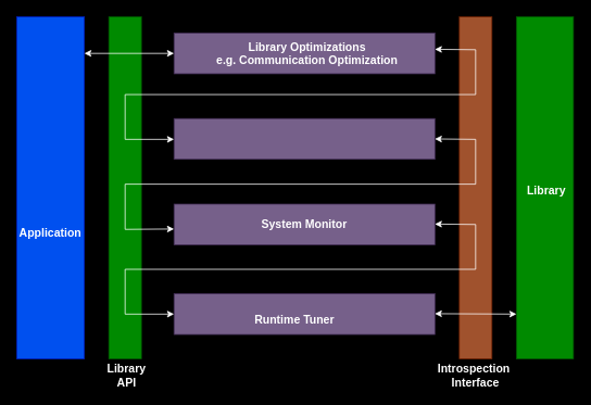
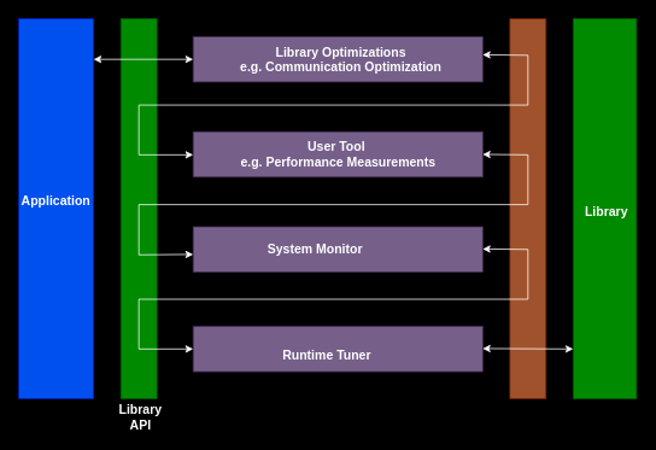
+ <mxCell id="14" value="User Tool&amp;nbsp;&lt;div&gt;e.g. Performance Measurements&lt;/div&gt;" style="text;html=1;align=center;verticalAlign=middle;whiteSpace=wrap;rounded=0;textShadow=0;fontColor=#FFFFFF;fontSize=14;fontStyle=1" vertex="1" parent="1"><mxGeometry x="256.5" y="155" width="233" height="30" as="geometry" /></mxCell>
- <mxCell id="15" value="System Monitor" style="text;html=1;align=center;verticalAlign=middle;whiteSpace=wrap;rounded=0;textShadow=0;fontColor=#FFFFFF;fontSize=14;fontStyle=1" vertex="1" parent="1"><mxGeometry x="273" y="260" width="200" height="30" as="geometry" /></mxCell>
+ <mxCell id="15" value="System Monitor" style="text;html=1;align=center;verticalAlign=middle;whiteSpace=wrap;rounded=0;textShadow=0;fontColor=#FFFFFF;fontSize=14;fontStyle=1" vertex="1" parent="1"><mxGeometry x="248" y="260" width="200" height="30" as="geometry" /></mxCell>
- <mxCell id="3" value="&lt;b&gt;&lt;font style=&quot;font-size: 14px;&quot;&gt;Application&lt;/font&gt;&lt;/b&gt;" style="text;html=1;align=center;verticalAlign=middle;whiteSpace=wrap;rounded=0;labelBorderColor=none;fontColor=#FFFFFF;" vertex="1" parent="1"><mxGeometry x="26" y="266" width="71" height="39" as="geometry" /></mxCell>
+ <mxCell id="3" value="&lt;b&gt;&lt;font style=&quot;font-size: 14px;&quot;&gt;Application&lt;/font&gt;&lt;/b&gt;" style="text;html=1;align=center;verticalAlign=middle;whiteSpace=wrap;rounded=0;labelBorderColor=none;fontColor=#FFFFFF;" vertex="1" parent="1"><mxGeometry x="26" y="201" width="71" height="39" as="geometry" /></mxCell>
- <mxCell id="22" value="Introspection&amp;nbsp;&lt;div style=&quot;font-size: 14px;&quot;&gt;Interface&lt;/div&gt;" style="text;html=1;align=center;verticalAlign=middle;whiteSpace=wrap;rounded=0;fontColor=#FFFFFF;fontSize=14;fontStyle=1" vertex="1" parent="1"><mxGeometry x="553" y="445" width="60" height="30" as="geometry" /></mxCell>
